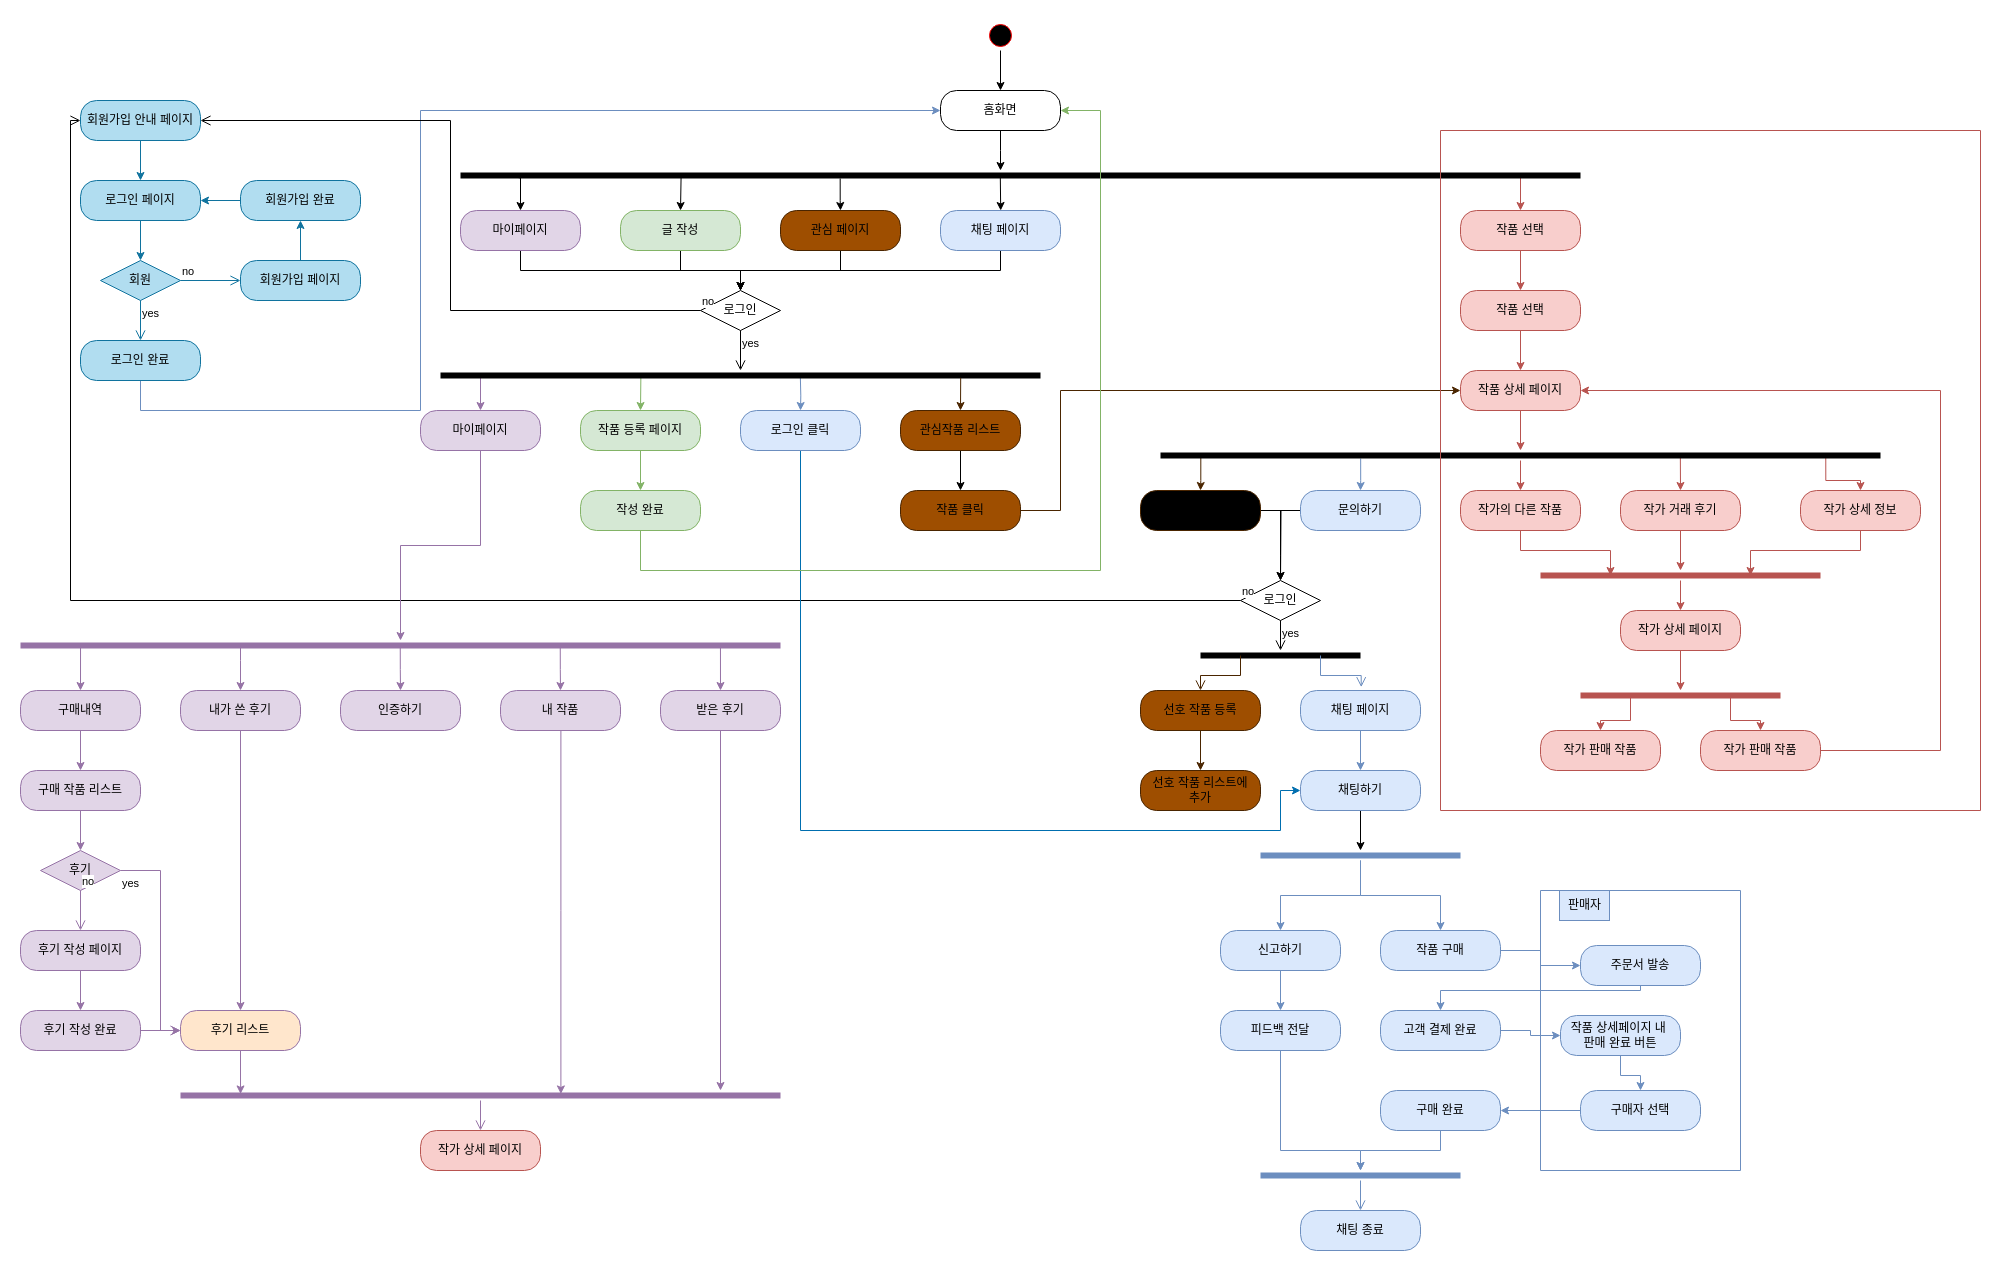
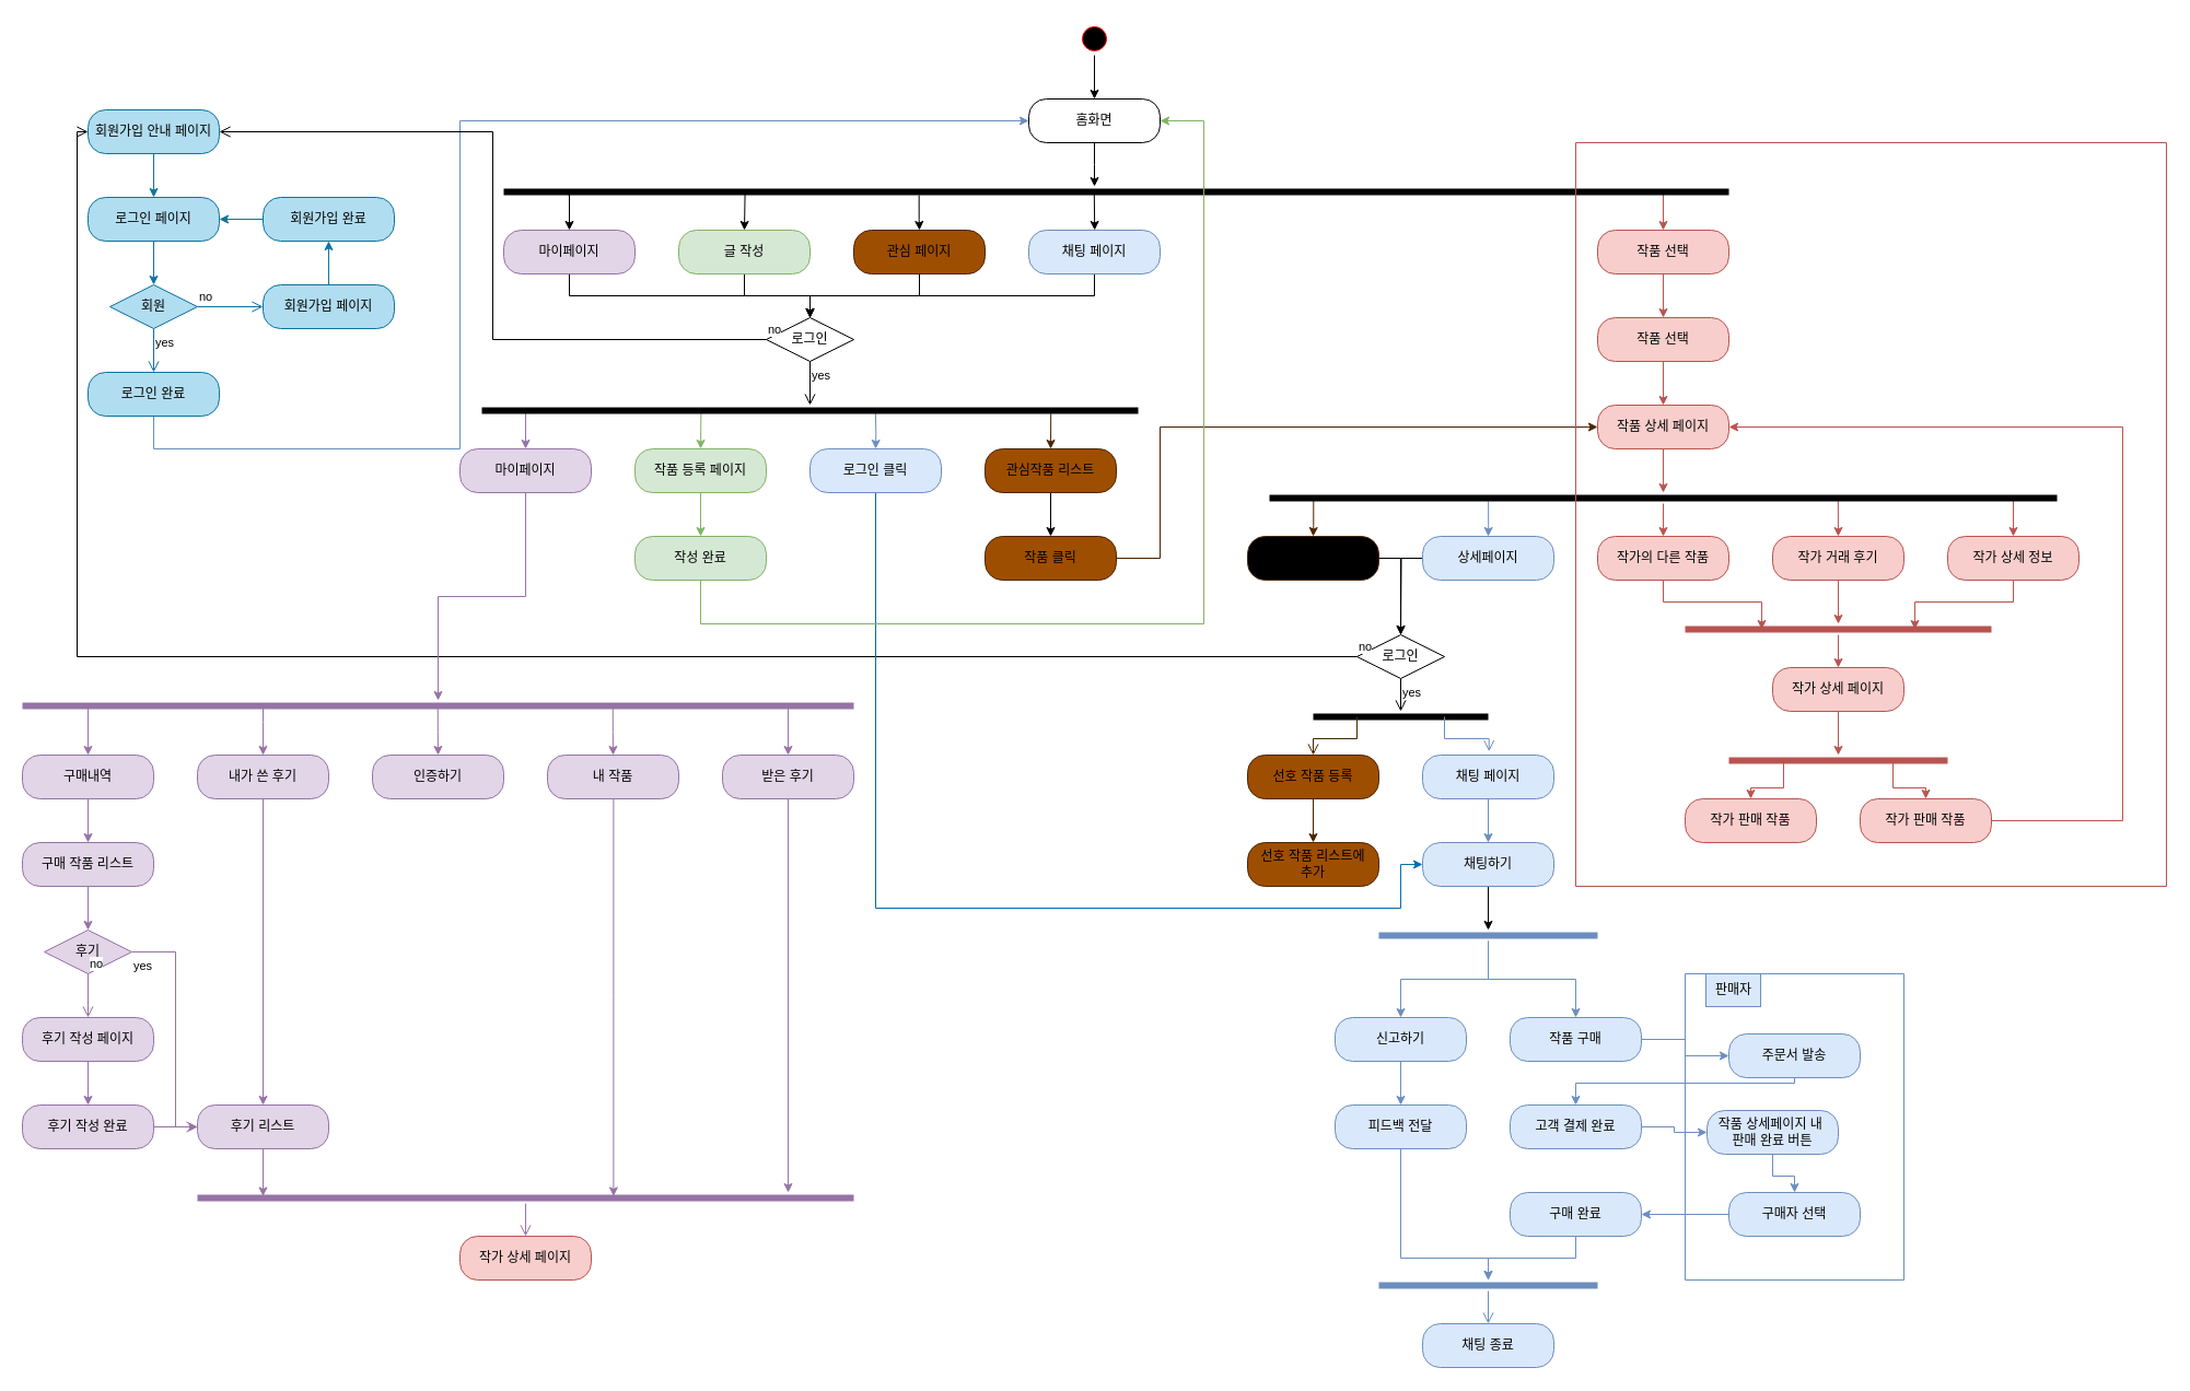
- <mxCell id="26" value="문의하기" style="rounded=1;whiteSpace=wrap;html=1;arcSize=40;fillColor=#dae8fc;strokeColor=#6c8ebf;" vertex="1" parent="1"><mxGeometry x="1300" y="490" width="120" height="40" as="geometry" /></mxCell>
+ <mxCell id="26" value="상세페이지" style="rounded=1;whiteSpace=wrap;html=1;arcSize=40;fillColor=#dae8fc;strokeColor=#6c8ebf;" vertex="1" parent="1"><mxGeometry x="1300" y="490" width="120" height="40" as="geometry" /></mxCell>
- <mxCell id="18" value="작가 상세 정보" style="rounded=1;whiteSpace=wrap;html=1;arcSize=40;fillColor=#f8cecc;strokeColor=#b85450;" vertex="1" parent="1"><mxGeometry x="1800" y="490" width="120" height="40" as="geometry" /></mxCell>
+ <mxCell id="18" value="작가 상세 정보" style="rounded=1;whiteSpace=wrap;html=1;arcSize=40;fillColor=#f8cecc;strokeColor=#b85450;" vertex="1" parent="1"><mxGeometry x="1780" y="490" width="120" height="40" as="geometry" /></mxCell>
- <mxCell id="147" value="후기 리스트" style="rounded=1;whiteSpace=wrap;html=1;arcSize=40;fillColor=#ffe6cc;strokeColor=#9673a6;" vertex="1" parent="1"><mxGeometry x="180" y="1010" width="120" height="40" as="geometry" /></mxCell>
+ <mxCell id="147" value="후기 리스트" style="rounded=1;whiteSpace=wrap;html=1;arcSize=40;fillColor=#e1d5e7;strokeColor=#9673a6;" vertex="1" parent="1"><mxGeometry x="180" y="1010" width="120" height="40" as="geometry" /></mxCell>
